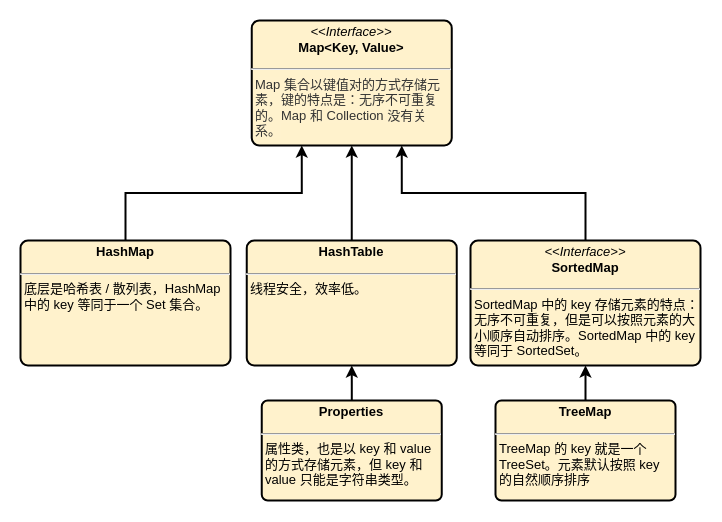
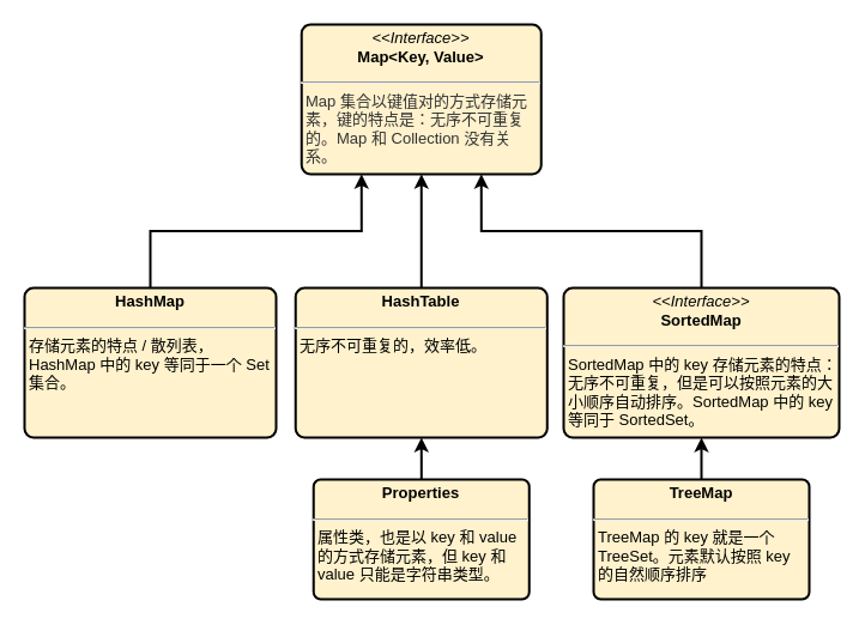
- <mxCell id="5" value="&lt;p style=&quot;margin: 4px 0px 0px ; font-size: 13px&quot;&gt;&lt;b style=&quot;font-size: 13px&quot;&gt;HashMap&lt;/b&gt;&lt;/p&gt;&lt;p&gt;&lt;/p&gt;&lt;hr style=&quot;font-size: 13px&quot;&gt;&lt;p style=&quot;text-align: left ; margin: 0px 0px 0px 4px ; font-size: 13px&quot;&gt;底层是哈希表 / 散列表，HashMap 中的 key 等同于一个 Set 集合。&lt;/p&gt;" style="verticalAlign=middle;align=center;overflow=fill;fontSize=13;fontFamily=Helvetica;html=1;gradientDirection=north;shadow=0;glass=0;sketch=0;perimeterSpacing=0;strokeWidth=2;rounded=1;perimeter=rectanglePerimeter;arcSize=6;fillColor=#FFF2CC;whiteSpace=wrap;" vertex="1" parent="2"><mxGeometry y="220" width="210" height="125" as="geometry" /></mxCell>
+ <mxCell id="5" value="&lt;p style=&quot;margin: 4px 0px 0px ; font-size: 13px&quot;&gt;&lt;b style=&quot;font-size: 13px&quot;&gt;HashMap&lt;/b&gt;&lt;/p&gt;&lt;p&gt;&lt;/p&gt;&lt;hr style=&quot;font-size: 13px&quot;&gt;&lt;p style=&quot;text-align: left ; margin: 0px 0px 0px 4px ; font-size: 13px&quot;&gt;存储元素的特点 / 散列表，HashMap 中的 key 等同于一个 Set 集合。&lt;/p&gt;" style="verticalAlign=middle;align=center;overflow=fill;fontSize=13;fontFamily=Helvetica;html=1;gradientDirection=north;shadow=0;glass=0;sketch=0;perimeterSpacing=0;strokeWidth=2;rounded=1;perimeter=rectanglePerimeter;arcSize=6;fillColor=#FFF2CC;whiteSpace=wrap;" vertex="1" parent="2"><mxGeometry y="220" width="210" height="125" as="geometry" /></mxCell>
- <mxCell id="7" value="&lt;p style=&quot;margin: 4px 0px 0px ; font-size: 13px&quot;&gt;&lt;b&gt;HashTable&lt;/b&gt;&lt;/p&gt;&lt;p&gt;&lt;/p&gt;&lt;hr style=&quot;font-size: 13px&quot;&gt;&lt;p style=&quot;text-align: left ; margin: 0px 0px 0px 4px ; font-size: 13px&quot;&gt;线程安全，效率低。&lt;/p&gt;" style="verticalAlign=middle;align=center;overflow=fill;fontSize=13;fontFamily=Helvetica;html=1;gradientDirection=north;shadow=0;glass=0;sketch=0;perimeterSpacing=0;strokeWidth=2;rounded=1;perimeter=rectanglePerimeter;arcSize=6;fillColor=#FFF2CC;whiteSpace=wrap;" vertex="1" parent="2"><mxGeometry x="226.25" y="220" width="210" height="125" as="geometry" /></mxCell>
+ <mxCell id="7" value="&lt;p style=&quot;margin: 4px 0px 0px ; font-size: 13px&quot;&gt;&lt;b&gt;HashTable&lt;/b&gt;&lt;/p&gt;&lt;p&gt;&lt;/p&gt;&lt;hr style=&quot;font-size: 13px&quot;&gt;&lt;p style=&quot;text-align: left ; margin: 0px 0px 0px 4px ; font-size: 13px&quot;&gt;无序不可重复的，效率低。&lt;/p&gt;" style="verticalAlign=middle;align=center;overflow=fill;fontSize=13;fontFamily=Helvetica;html=1;gradientDirection=north;shadow=0;glass=0;sketch=0;perimeterSpacing=0;strokeWidth=2;rounded=1;perimeter=rectanglePerimeter;arcSize=6;fillColor=#FFF2CC;whiteSpace=wrap;" vertex="1" parent="2"><mxGeometry x="226.25" y="220" width="210" height="125" as="geometry" /></mxCell>
